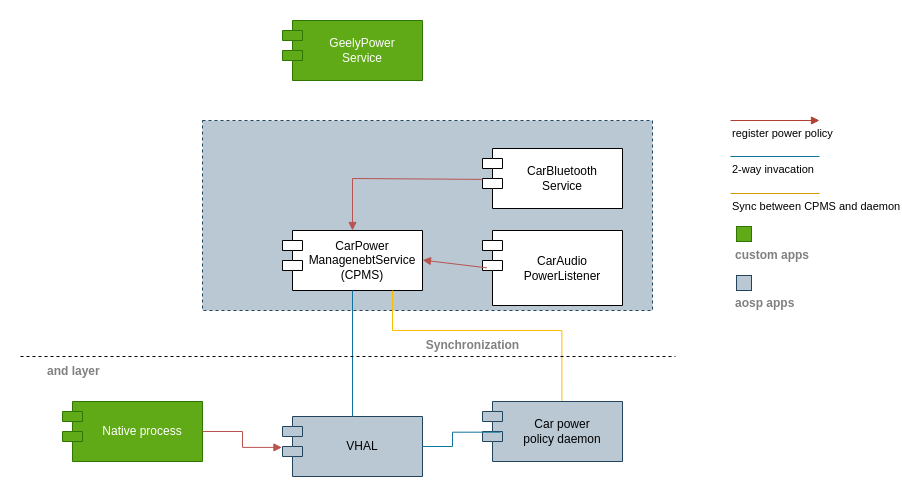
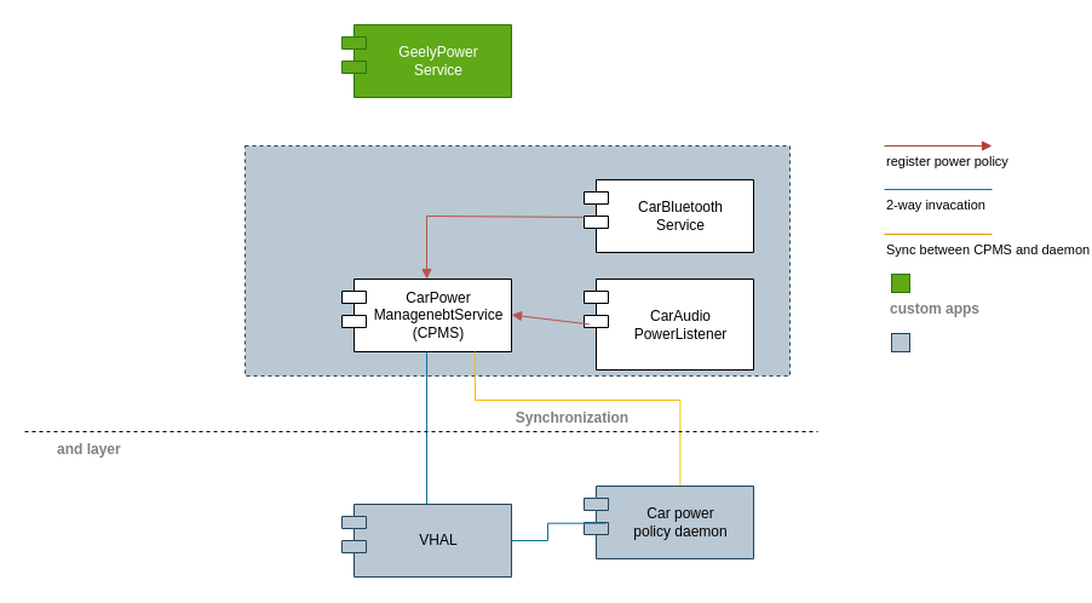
- <mxCell id="25" value="aosp apps" style="text;align=left;fontStyle=1;verticalAlign=middle;spacingLeft=3;spacingRight=3;strokeColor=none;rotatable=0;points=[[0,0.5],[1,0.5]];portConstraint=eastwest;html=1;fontColor=#808080;" parent="19" vertex="1"><mxGeometry y="170" width="80" height="26" as="geometry" /></mxCell>
- <mxCell id="6" value="Native process" style="shape=module;align=left;spacingLeft=20;align=center;verticalAlign=middle;whiteSpace=wrap;html=1;fillColor=#60a917;strokeColor=#2D7600;fontColor=#ffffff;" parent="1" vertex="1"><mxGeometry x="62" y="401" width="140" height="60" as="geometry" /></mxCell>
- <mxCell id="13" value="" style="endArrow=block;endFill=1;html=1;edgeStyle=orthogonalEdgeStyle;align=left;verticalAlign=top;rounded=0;entryX=-0.004;entryY=0.515;entryDx=0;entryDy=0;entryPerimeter=0;fillColor=#f8cecc;strokeColor=#b85450;" parent="1" source="6" target="4" edge="1"><mxGeometry x="-1" relative="1" as="geometry"><mxPoint x="234" y="458" as="sourcePoint" /><mxPoint x="394" y="458" as="targetPoint" /><Array as="points" /></mxGeometry></mxCell>
